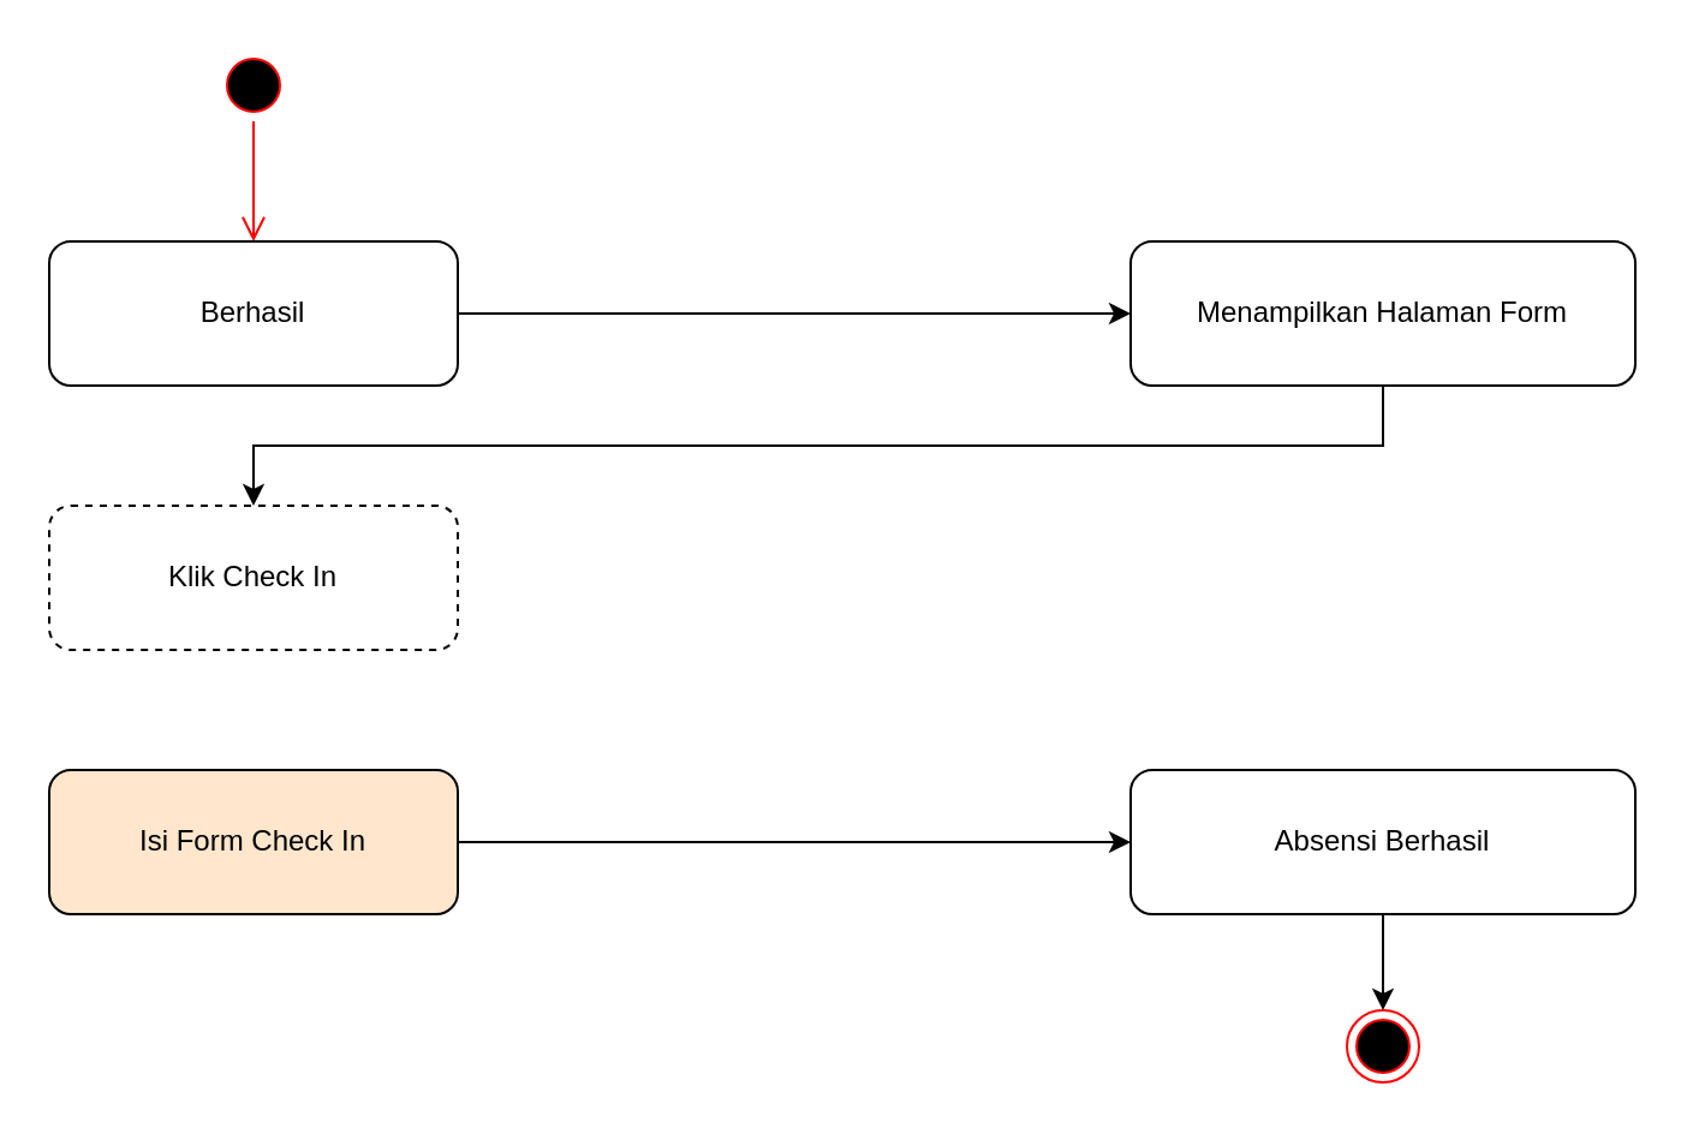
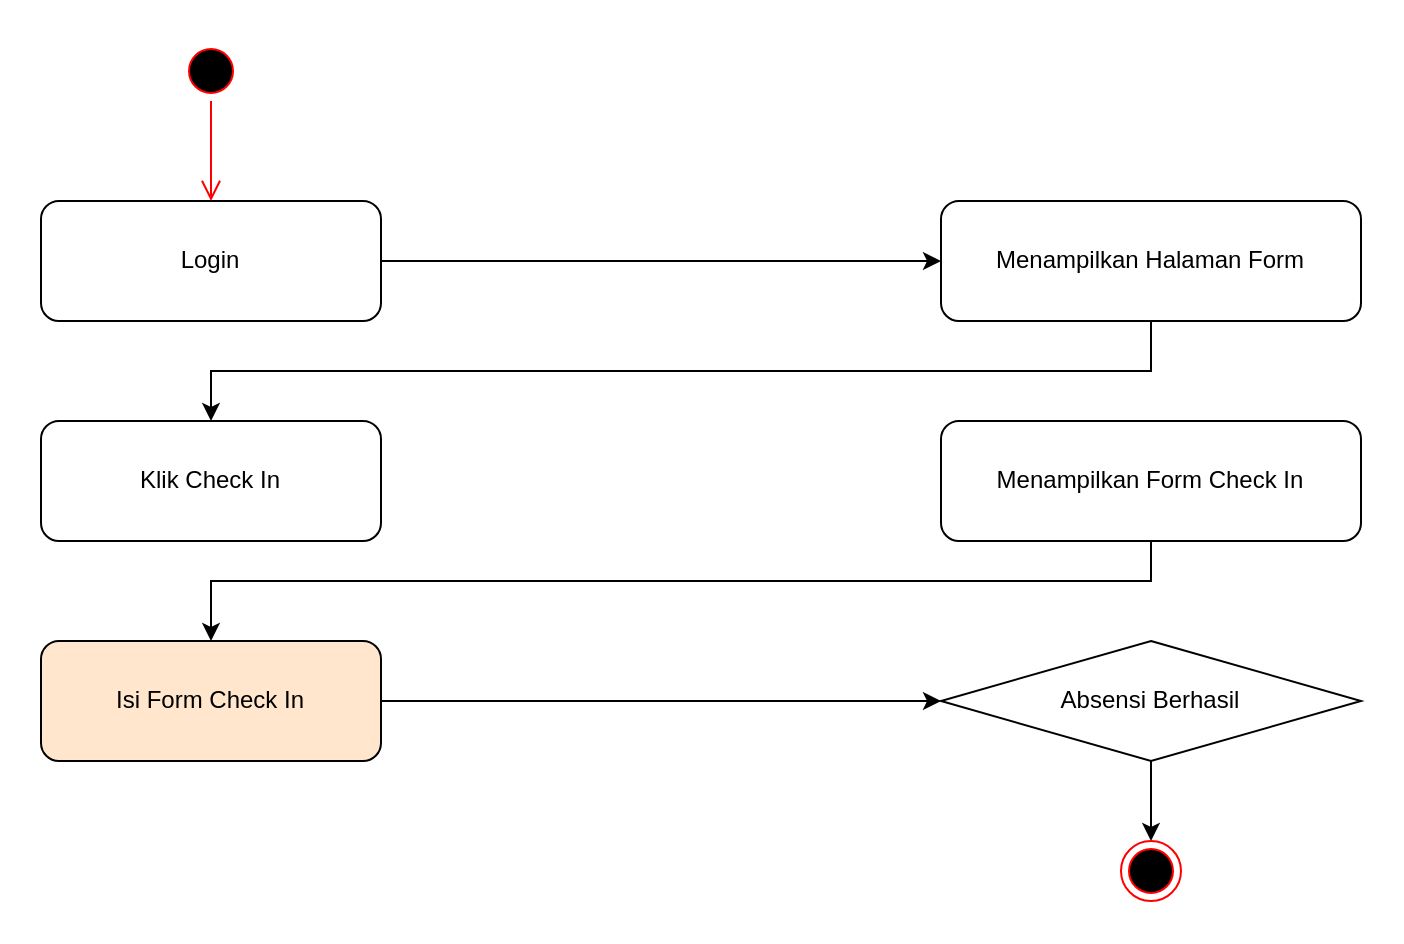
- <mxCell id="5" value="Berhasil" style="rounded=1;whiteSpace=wrap;html=1;" vertex="1" parent="1"><mxGeometry x="20" y="100" width="170" height="60" as="geometry" /></mxCell>
+ <mxCell id="5" value="Login" style="rounded=1;whiteSpace=wrap;html=1;" vertex="1" parent="1"><mxGeometry x="20" y="100" width="170" height="60" as="geometry" /></mxCell>
- <mxCell id="8" value="Klik Check In" style="rounded=1;whiteSpace=wrap;html=1;dashed=1;" vertex="1" parent="1"><mxGeometry x="20" y="210" width="170" height="60" as="geometry" /></mxCell>
+ <mxCell id="8" value="Klik Check In" style="rounded=1;whiteSpace=wrap;html=1;" vertex="1" parent="1"><mxGeometry x="20" y="210" width="170" height="60" as="geometry" /></mxCell>
+ <mxCell id="12" value="Menampilkan Form Check In" style="rounded=1;whiteSpace=wrap;html=1;" vertex="1" parent="1"><mxGeometry x="470" y="210" width="210" height="60" as="geometry" /></mxCell>
+ <mxCell id="11" style="edgeStyle=orthogonalEdgeStyle;rounded=0;orthogonalLoop=1;jettySize=auto;html=1;entryX=0.5;entryY=0;entryDx=0;entryDy=0;" edge="1" parent="1" source="12" target="10"><mxGeometry relative="1" as="geometry"><Array as="points"><mxPoint x="575" y="290" /><mxPoint x="105" y="290" /></Array></mxGeometry></mxCell>
- <mxCell id="14" value="Absensi Berhasil" style="rounded=1;whiteSpace=wrap;html=1;" vertex="1" parent="1"><mxGeometry x="470" y="320" width="210" height="60" as="geometry" /></mxCell>
+ <mxCell id="14" value="Absensi Berhasil" style="rhombus;whiteSpace=wrap;html=1;" vertex="1" parent="1"><mxGeometry x="470" y="320" width="210" height="60" as="geometry" /></mxCell>
